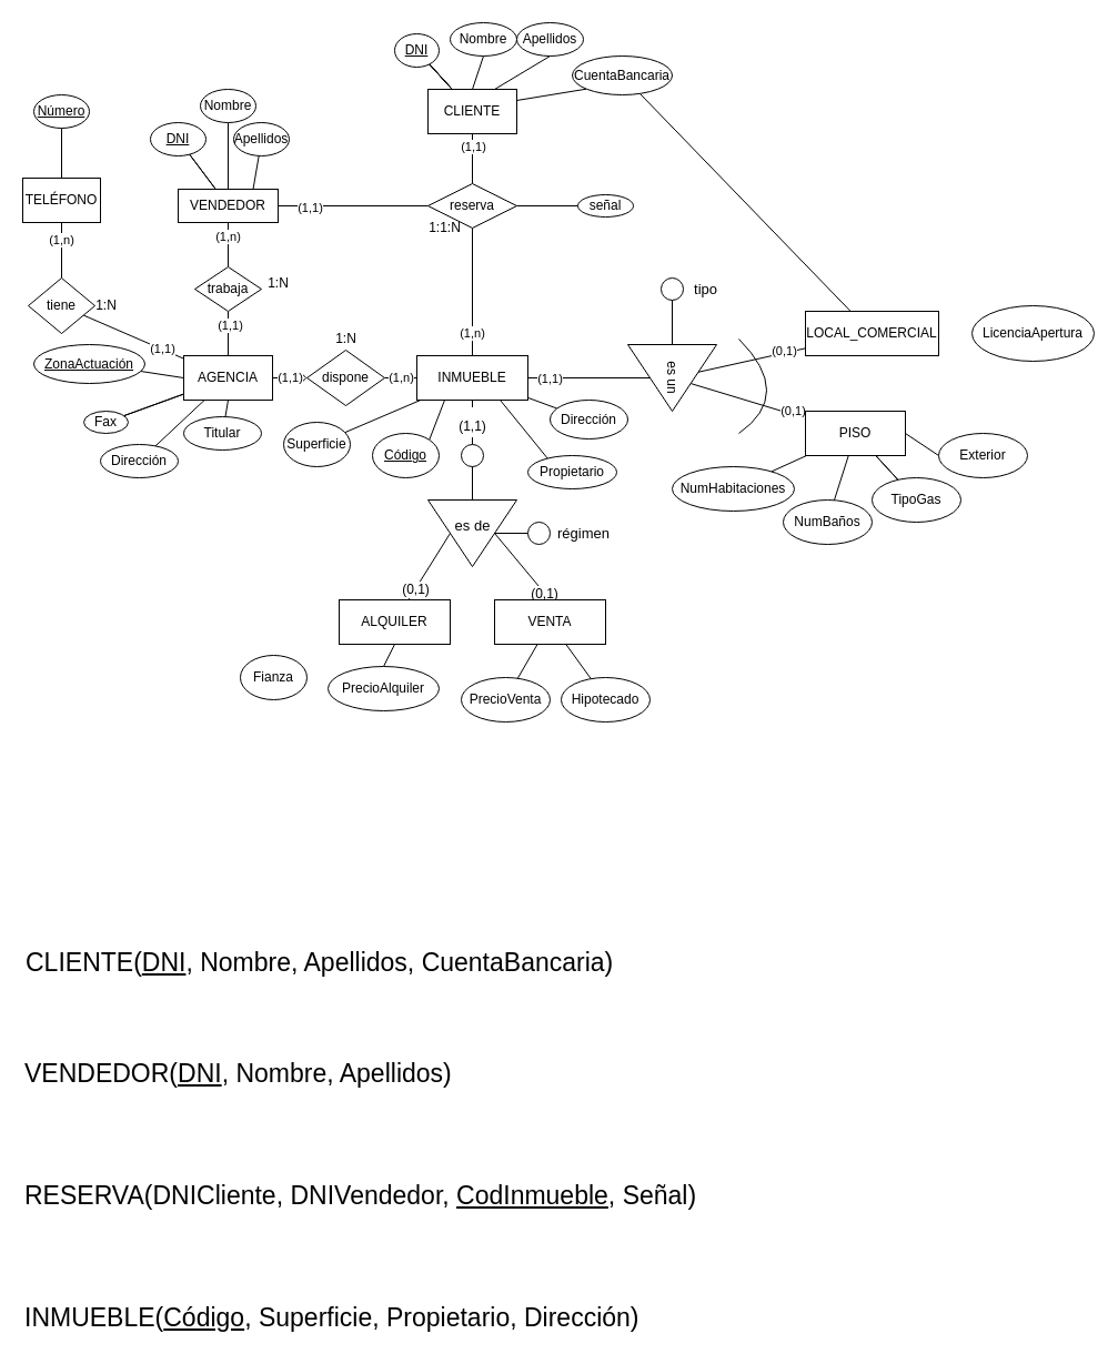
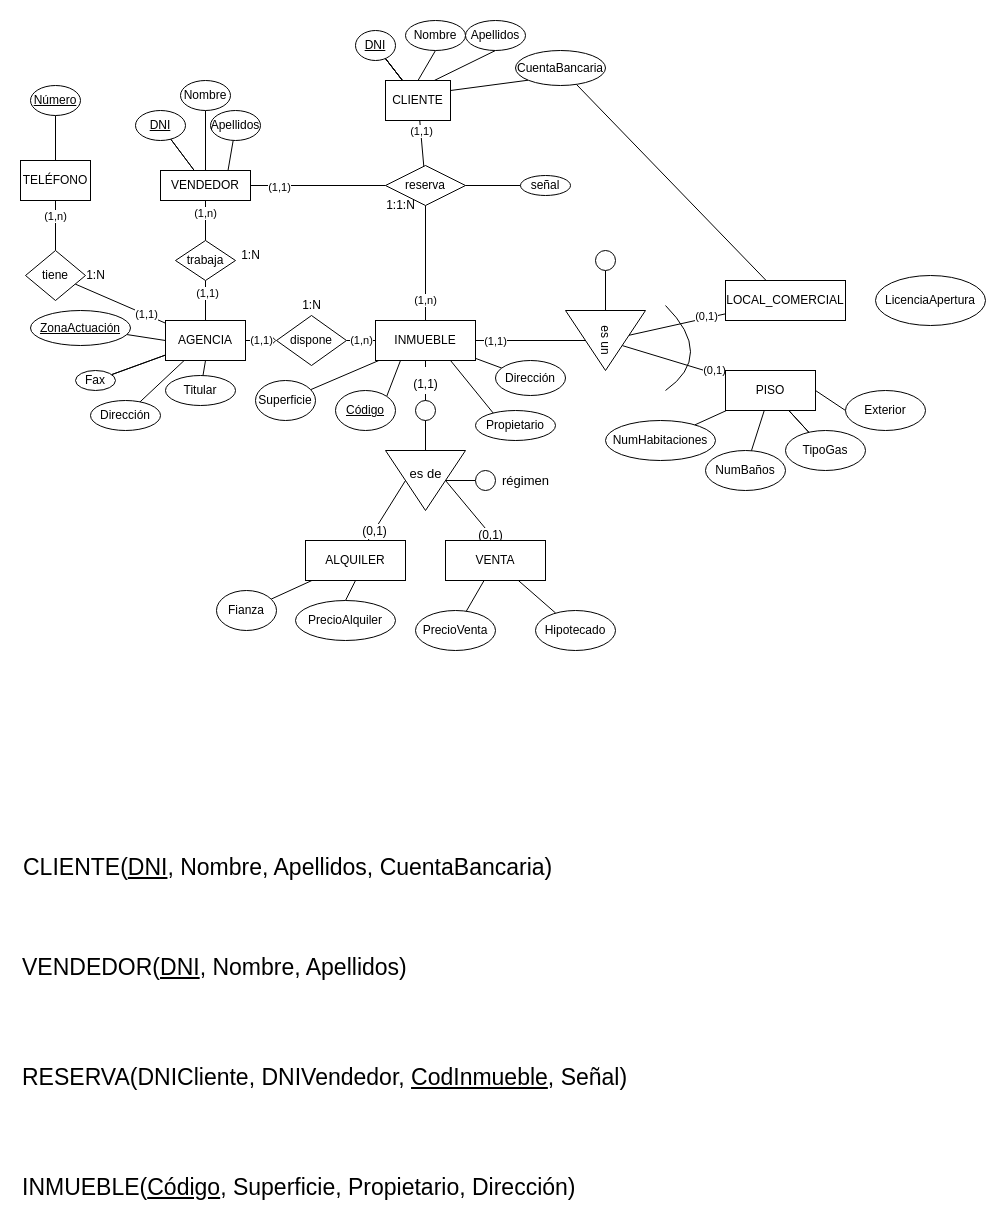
- <mxCell id="80" value="CLIENTE" style="whiteSpace=wrap;html=1;" vertex="1" parent="1"><mxGeometry x="385" y="80" width="80" height="40" as="geometry" /></mxCell>
+ <mxCell id="80" value="CLIENTE" style="whiteSpace=wrap;html=1;" vertex="1" parent="1"><mxGeometry x="385" y="80" width="65" height="40" as="geometry" /></mxCell>
- <mxCell id="107" value="tipo" style="text;html=1;align=center;verticalAlign=middle;resizable=0;points=[];autosize=1;strokeColor=none;fillColor=none;fontSize=13;" vertex="1" parent="1"><mxGeometry x="615" y="245" width="40" height="30" as="geometry" /></mxCell>
+ <mxCell id="15" value="" style="edgeStyle=none;rounded=0;orthogonalLoop=1;jettySize=auto;html=1;endArrow=none;endFill=0;" edge="1" parent="1" source="16" target="12"><mxGeometry relative="1" as="geometry" /></mxCell>
- <mxCell id="20" value="Hipotecado" style="ellipse;whiteSpace=wrap;html=1;align=center;" vertex="1" parent="1"><mxGeometry x="505" y="610" width="80" height="40" as="geometry" /></mxCell>
+ <mxCell id="20" value="Hipotecado" style="ellipse;whiteSpace=wrap;html=1;align=center;" vertex="1" parent="1"><mxGeometry x="535" y="610" width="80" height="40" as="geometry" /></mxCell>
